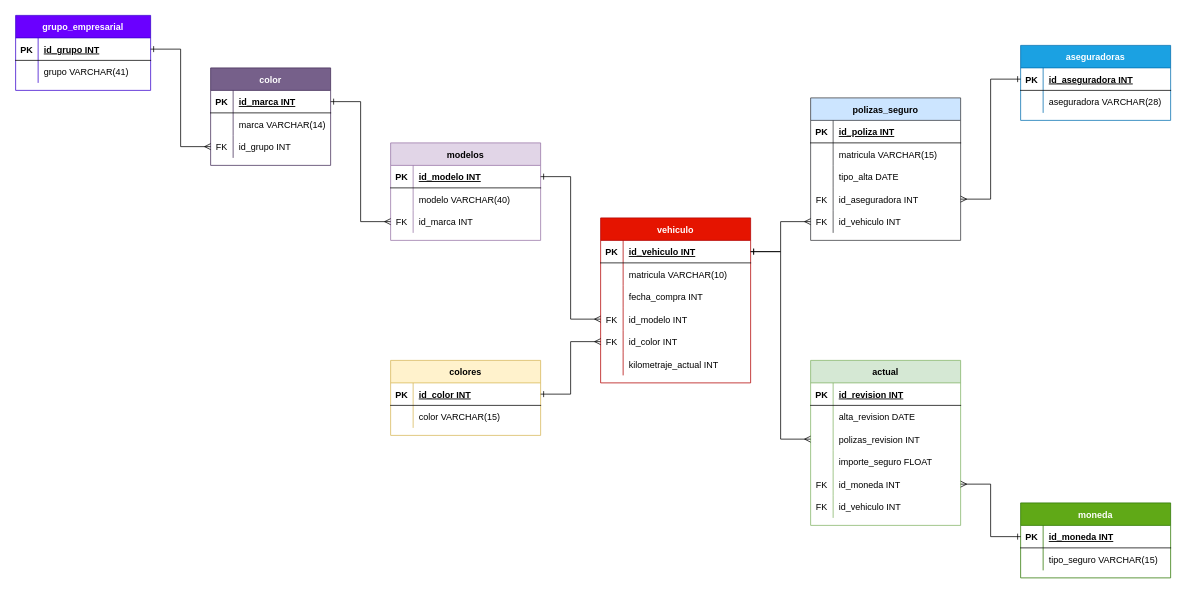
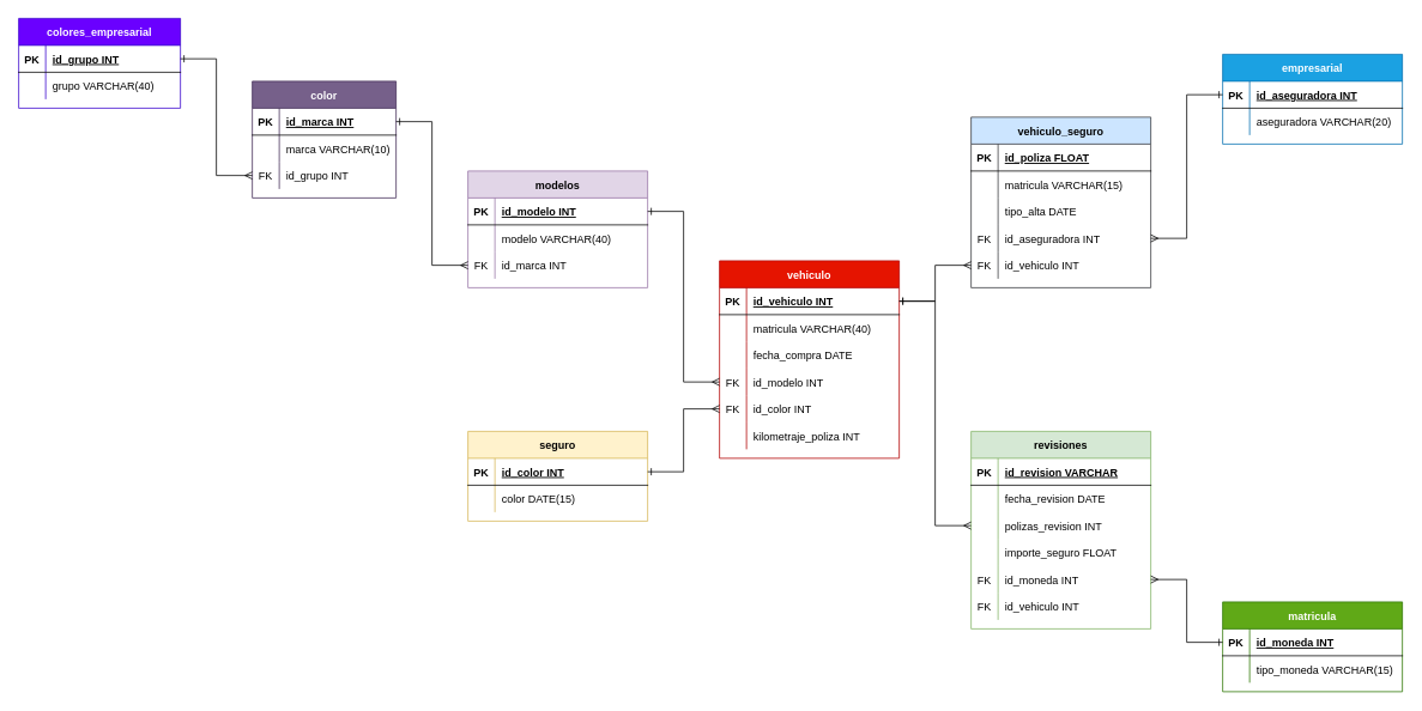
- <mxCell id="41" value="grupo_empresarial" style="shape=table;startSize=30;container=1;collapsible=1;childLayout=tableLayout;fixedRows=1;rowLines=0;fontStyle=1;align=center;resizeLast=1;fillColor=#6a00ff;fontColor=#ffffff;strokeColor=#3700CC;" parent="1" vertex="1"><mxGeometry x="20" y="20" width="180" height="100" as="geometry" /></mxCell>
+ <mxCell id="41" value="colores_empresarial" style="shape=table;startSize=30;container=1;collapsible=1;childLayout=tableLayout;fixedRows=1;rowLines=0;fontStyle=1;align=center;resizeLast=1;fillColor=#6a00ff;fontColor=#ffffff;strokeColor=#3700CC;" parent="1" vertex="1"><mxGeometry x="20" y="20" width="180" height="100" as="geometry" /></mxCell>
- <mxCell id="55" value="aseguradoras" style="shape=table;startSize=30;container=1;collapsible=1;childLayout=tableLayout;fixedRows=1;rowLines=0;fontStyle=1;align=center;resizeLast=1;fillColor=#1ba1e2;fontColor=#ffffff;strokeColor=#006EAF;" parent="1" vertex="1"><mxGeometry x="1360" y="60" width="200" height="100" as="geometry" /></mxCell>
+ <mxCell id="55" value="empresarial" style="shape=table;startSize=30;container=1;collapsible=1;childLayout=tableLayout;fixedRows=1;rowLines=0;fontStyle=1;align=center;resizeLast=1;fillColor=#1ba1e2;fontColor=#ffffff;strokeColor=#006EAF;" parent="1" vertex="1"><mxGeometry x="1360" y="60" width="200" height="100" as="geometry" /></mxCell>
- <mxCell id="47" value="grupo VARCHAR(41)" style="shape=partialRectangle;connectable=0;fillColor=none;top=0;left=0;bottom=0;right=0;align=left;spacingLeft=6;overflow=hidden;" parent="45" vertex="1"><mxGeometry x="30" width="150" height="30" as="geometry"><mxRectangle width="150" height="30" as="alternateBounds" /></mxGeometry></mxCell>
+ <mxCell id="47" value="grupo VARCHAR(40)" style="shape=partialRectangle;connectable=0;fillColor=none;top=0;left=0;bottom=0;right=0;align=left;spacingLeft=6;overflow=hidden;" parent="45" vertex="1"><mxGeometry x="30" width="150" height="30" as="geometry"><mxRectangle width="150" height="30" as="alternateBounds" /></mxGeometry></mxCell>
- <mxCell id="61" value="aseguradora VARCHAR(28)" style="shape=partialRectangle;connectable=0;fillColor=none;top=0;left=0;bottom=0;right=0;align=left;spacingLeft=6;overflow=hidden;" parent="59" vertex="1"><mxGeometry x="30" width="170" height="30" as="geometry"><mxRectangle width="170" height="30" as="alternateBounds" /></mxGeometry></mxCell>
+ <mxCell id="61" value="aseguradora VARCHAR(20)" style="shape=partialRectangle;connectable=0;fillColor=none;top=0;left=0;bottom=0;right=0;align=left;spacingLeft=6;overflow=hidden;" parent="59" vertex="1"><mxGeometry x="30" width="170" height="30" as="geometry"><mxRectangle width="170" height="30" as="alternateBounds" /></mxGeometry></mxCell>
- <mxCell id="62" value="polizas_seguro" style="shape=table;startSize=30;container=1;collapsible=1;childLayout=tableLayout;fixedRows=1;rowLines=0;fontStyle=1;align=center;resizeLast=1;fillColor=#cce5ff;strokeColor=#36393d;" parent="1" vertex="1"><mxGeometry x="1080" y="130" width="200" height="190" as="geometry" /></mxCell>
+ <mxCell id="62" value="vehiculo_seguro" style="shape=table;startSize=30;container=1;collapsible=1;childLayout=tableLayout;fixedRows=1;rowLines=0;fontStyle=1;align=center;resizeLast=1;fillColor=#cce5ff;strokeColor=#36393d;" parent="1" vertex="1"><mxGeometry x="1080" y="130" width="200" height="190" as="geometry" /></mxCell>
- <mxCell id="37" value="marca VARCHAR(14)" style="shape=partialRectangle;connectable=0;fillColor=none;top=0;left=0;bottom=0;right=0;align=left;spacingLeft=6;overflow=hidden;" parent="35" vertex="1"><mxGeometry x="30" width="130" height="30" as="geometry"><mxRectangle width="130" height="30" as="alternateBounds" /></mxGeometry></mxCell>
+ <mxCell id="37" value="marca VARCHAR(10)" style="shape=partialRectangle;connectable=0;fillColor=none;top=0;left=0;bottom=0;right=0;align=left;spacingLeft=6;overflow=hidden;" parent="35" vertex="1"><mxGeometry x="30" width="130" height="30" as="geometry"><mxRectangle width="130" height="30" as="alternateBounds" /></mxGeometry></mxCell>
- <mxCell id="65" value="id_poliza INT" style="shape=partialRectangle;connectable=0;fillColor=none;top=0;left=0;bottom=0;right=0;align=left;spacingLeft=6;fontStyle=5;overflow=hidden;" parent="63" vertex="1"><mxGeometry x="30" width="170" height="30" as="geometry"><mxRectangle width="170" height="30" as="alternateBounds" /></mxGeometry></mxCell>
+ <mxCell id="65" value="id_poliza FLOAT" style="shape=partialRectangle;connectable=0;fillColor=none;top=0;left=0;bottom=0;right=0;align=left;spacingLeft=6;fontStyle=5;overflow=hidden;" parent="63" vertex="1"><mxGeometry x="30" width="170" height="30" as="geometry"><mxRectangle width="170" height="30" as="alternateBounds" /></mxGeometry></mxCell>
- <mxCell id="8" value="matricula VARCHAR(10)" style="shape=partialRectangle;connectable=0;fillColor=none;top=0;left=0;bottom=0;right=0;align=left;spacingLeft=6;overflow=hidden;" parent="6" vertex="1"><mxGeometry x="30" width="170" height="30" as="geometry"><mxRectangle width="170" height="30" as="alternateBounds" /></mxGeometry></mxCell>
+ <mxCell id="8" value="matricula VARCHAR(40)" style="shape=partialRectangle;connectable=0;fillColor=none;top=0;left=0;bottom=0;right=0;align=left;spacingLeft=6;overflow=hidden;" parent="6" vertex="1"><mxGeometry x="30" width="170" height="30" as="geometry"><mxRectangle width="170" height="30" as="alternateBounds" /></mxGeometry></mxCell>
- <mxCell id="11" value="fecha_compra INT" style="shape=partialRectangle;connectable=0;fillColor=none;top=0;left=0;bottom=0;right=0;align=left;spacingLeft=6;overflow=hidden;" parent="9" vertex="1"><mxGeometry x="30" width="170" height="30" as="geometry"><mxRectangle width="170" height="30" as="alternateBounds" /></mxGeometry></mxCell>
+ <mxCell id="11" value="fecha_compra DATE" style="shape=partialRectangle;connectable=0;fillColor=none;top=0;left=0;bottom=0;right=0;align=left;spacingLeft=6;overflow=hidden;" parent="9" vertex="1"><mxGeometry x="30" width="170" height="30" as="geometry"><mxRectangle width="170" height="30" as="alternateBounds" /></mxGeometry></mxCell>
- <mxCell id="20" value="kilometraje_actual INT" style="shape=partialRectangle;connectable=0;fillColor=none;top=0;left=0;bottom=0;right=0;align=left;spacingLeft=6;overflow=hidden;" parent="18" vertex="1"><mxGeometry x="30" width="170" height="30" as="geometry"><mxRectangle width="170" height="30" as="alternateBounds" /></mxGeometry></mxCell>
+ <mxCell id="20" value="kilometraje_poliza INT" style="shape=partialRectangle;connectable=0;fillColor=none;top=0;left=0;bottom=0;right=0;align=left;spacingLeft=6;overflow=hidden;" parent="18" vertex="1"><mxGeometry x="30" width="170" height="30" as="geometry"><mxRectangle width="170" height="30" as="alternateBounds" /></mxGeometry></mxCell>
- <mxCell id="48" value="colores" style="shape=table;startSize=30;container=1;collapsible=1;childLayout=tableLayout;fixedRows=1;rowLines=0;fontStyle=1;align=center;resizeLast=1;fillColor=#fff2cc;strokeColor=#d6b656;" parent="1" vertex="1"><mxGeometry x="520" y="480" width="200" height="100" as="geometry" /></mxCell>
+ <mxCell id="48" value="seguro" style="shape=table;startSize=30;container=1;collapsible=1;childLayout=tableLayout;fixedRows=1;rowLines=0;fontStyle=1;align=center;resizeLast=1;fillColor=#fff2cc;strokeColor=#d6b656;" parent="1" vertex="1"><mxGeometry x="520" y="480" width="200" height="100" as="geometry" /></mxCell>
- <mxCell id="78" value="actual" style="shape=table;startSize=30;container=1;collapsible=1;childLayout=tableLayout;fixedRows=1;rowLines=0;fontStyle=1;align=center;resizeLast=1;fillColor=#d5e8d4;strokeColor=#82b366;" parent="1" vertex="1"><mxGeometry x="1080" y="480" width="200" height="220" as="geometry" /></mxCell>
+ <mxCell id="78" value="revisiones" style="shape=table;startSize=30;container=1;collapsible=1;childLayout=tableLayout;fixedRows=1;rowLines=0;fontStyle=1;align=center;resizeLast=1;fillColor=#d5e8d4;strokeColor=#82b366;" parent="1" vertex="1"><mxGeometry x="1080" y="480" width="200" height="220" as="geometry" /></mxCell>
- <mxCell id="81" value="id_revision INT" style="shape=partialRectangle;connectable=0;fillColor=none;top=0;left=0;bottom=0;right=0;align=left;spacingLeft=6;fontStyle=5;overflow=hidden;" parent="79" vertex="1"><mxGeometry x="30" width="170" height="30" as="geometry"><mxRectangle width="170" height="30" as="alternateBounds" /></mxGeometry></mxCell>
+ <mxCell id="81" value="id_revision VARCHAR" style="shape=partialRectangle;connectable=0;fillColor=none;top=0;left=0;bottom=0;right=0;align=left;spacingLeft=6;fontStyle=5;overflow=hidden;" parent="79" vertex="1"><mxGeometry x="30" width="170" height="30" as="geometry"><mxRectangle width="170" height="30" as="alternateBounds" /></mxGeometry></mxCell>
- <mxCell id="54" value="color VARCHAR(15)" style="shape=partialRectangle;connectable=0;fillColor=none;top=0;left=0;bottom=0;right=0;align=left;spacingLeft=6;overflow=hidden;" parent="52" vertex="1"><mxGeometry x="30" width="170" height="30" as="geometry"><mxRectangle width="170" height="30" as="alternateBounds" /></mxGeometry></mxCell>
+ <mxCell id="54" value="color DATE(15)" style="shape=partialRectangle;connectable=0;fillColor=none;top=0;left=0;bottom=0;right=0;align=left;spacingLeft=6;overflow=hidden;" parent="52" vertex="1"><mxGeometry x="30" width="170" height="30" as="geometry"><mxRectangle width="170" height="30" as="alternateBounds" /></mxGeometry></mxCell>
- <mxCell id="84" value="alta_revision DATE" style="shape=partialRectangle;connectable=0;fillColor=none;top=0;left=0;bottom=0;right=0;align=left;spacingLeft=6;overflow=hidden;" vertex="1" parent="82"><mxGeometry x="30" width="170" height="30" as="geometry"><mxRectangle width="170" height="30" as="alternateBounds" /></mxGeometry></mxCell>
+ <mxCell id="84" value="fecha_revision DATE" style="shape=partialRectangle;connectable=0;fillColor=none;top=0;left=0;bottom=0;right=0;align=left;spacingLeft=6;overflow=hidden;" vertex="1" parent="82"><mxGeometry x="30" width="170" height="30" as="geometry"><mxRectangle width="170" height="30" as="alternateBounds" /></mxGeometry></mxCell>
- <mxCell id="100" value="moneda" style="shape=table;startSize=30;container=1;collapsible=1;childLayout=tableLayout;fixedRows=1;rowLines=0;fontStyle=1;align=center;resizeLast=1;fillColor=#60a917;fontColor=#ffffff;strokeColor=#2D7600;" parent="1" vertex="1"><mxGeometry x="1360" y="670" width="200" height="100" as="geometry" /></mxCell>
+ <mxCell id="100" value="matricula" style="shape=table;startSize=30;container=1;collapsible=1;childLayout=tableLayout;fixedRows=1;rowLines=0;fontStyle=1;align=center;resizeLast=1;fillColor=#60a917;fontColor=#ffffff;strokeColor=#2D7600;" parent="1" vertex="1"><mxGeometry x="1360" y="670" width="200" height="100" as="geometry" /></mxCell>
- <mxCell id="106" value="tipo_seguro VARCHAR(15)" style="shape=partialRectangle;connectable=0;fillColor=none;top=0;left=0;bottom=0;right=0;align=left;spacingLeft=6;overflow=hidden;" parent="104" vertex="1"><mxGeometry x="30" width="170" height="30" as="geometry"><mxRectangle width="170" height="30" as="alternateBounds" /></mxGeometry></mxCell>
+ <mxCell id="106" value="tipo_moneda VARCHAR(15)" style="shape=partialRectangle;connectable=0;fillColor=none;top=0;left=0;bottom=0;right=0;align=left;spacingLeft=6;overflow=hidden;" parent="104" vertex="1"><mxGeometry x="30" width="170" height="30" as="geometry"><mxRectangle width="170" height="30" as="alternateBounds" /></mxGeometry></mxCell>
